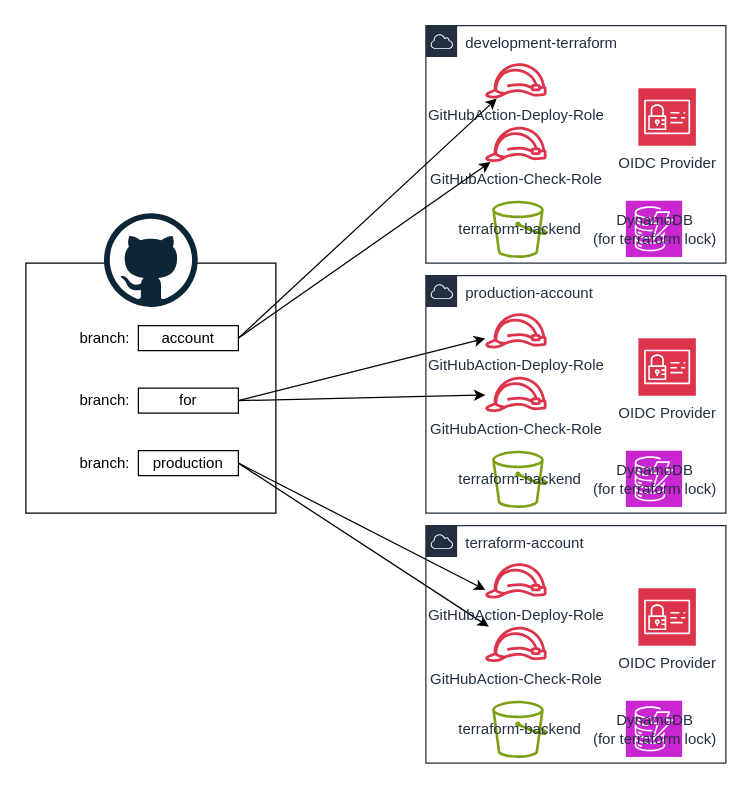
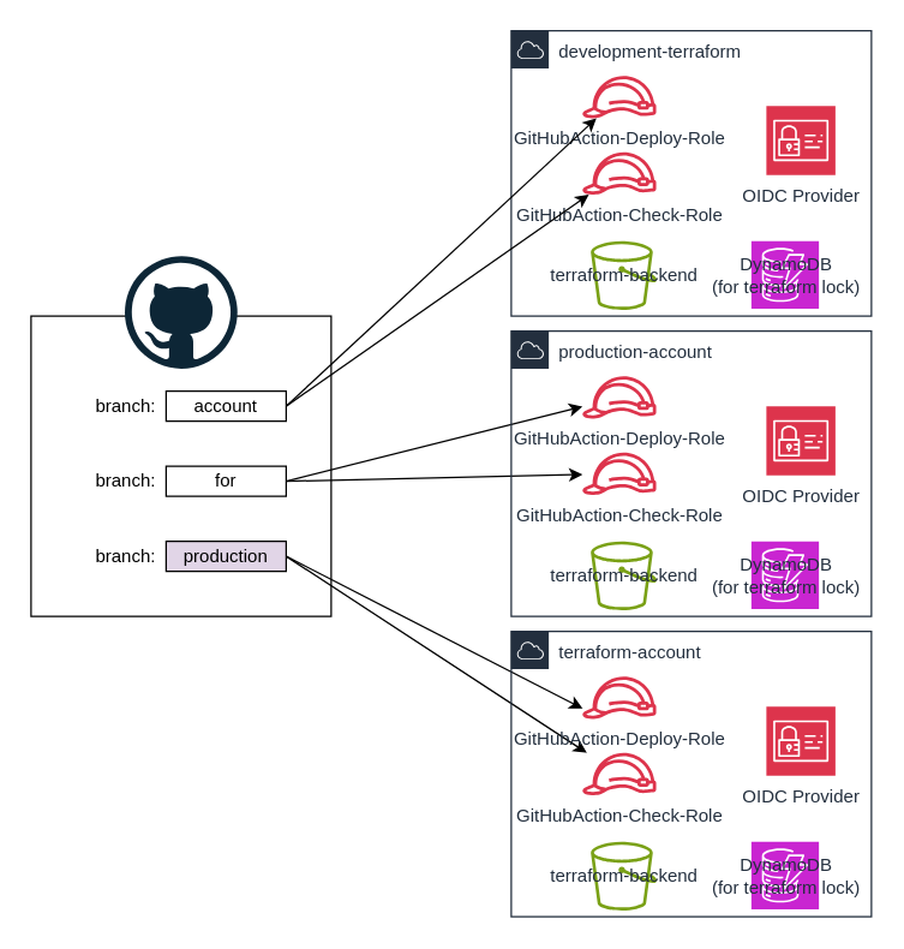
- <mxCell id="12" value="production" style="rounded=0;whiteSpace=wrap;html=1;" parent="10" vertex="1"><mxGeometry x="60" width="80" height="20" as="geometry" /></mxCell>
+ <mxCell id="12" value="production" style="rounded=0;whiteSpace=wrap;html=1;fillColor=#e1d5e7;" parent="10" vertex="1"><mxGeometry x="60" width="80" height="20" as="geometry" /></mxCell>
